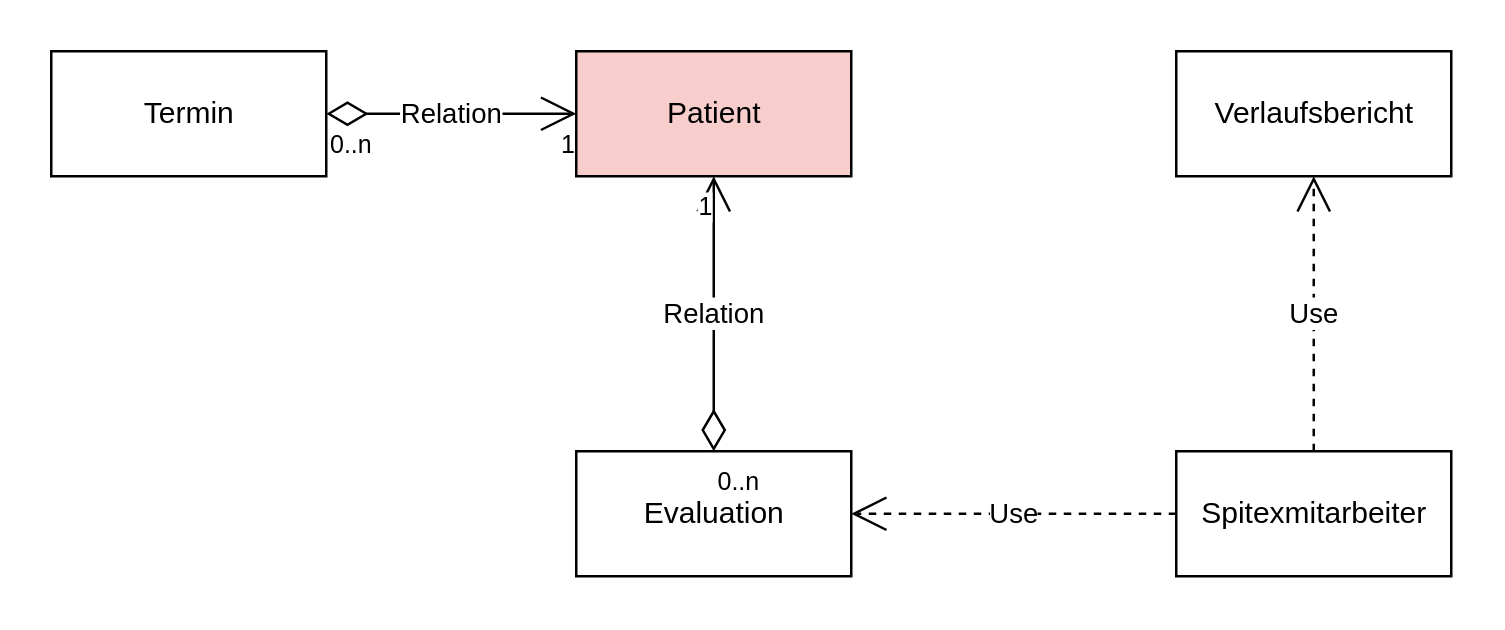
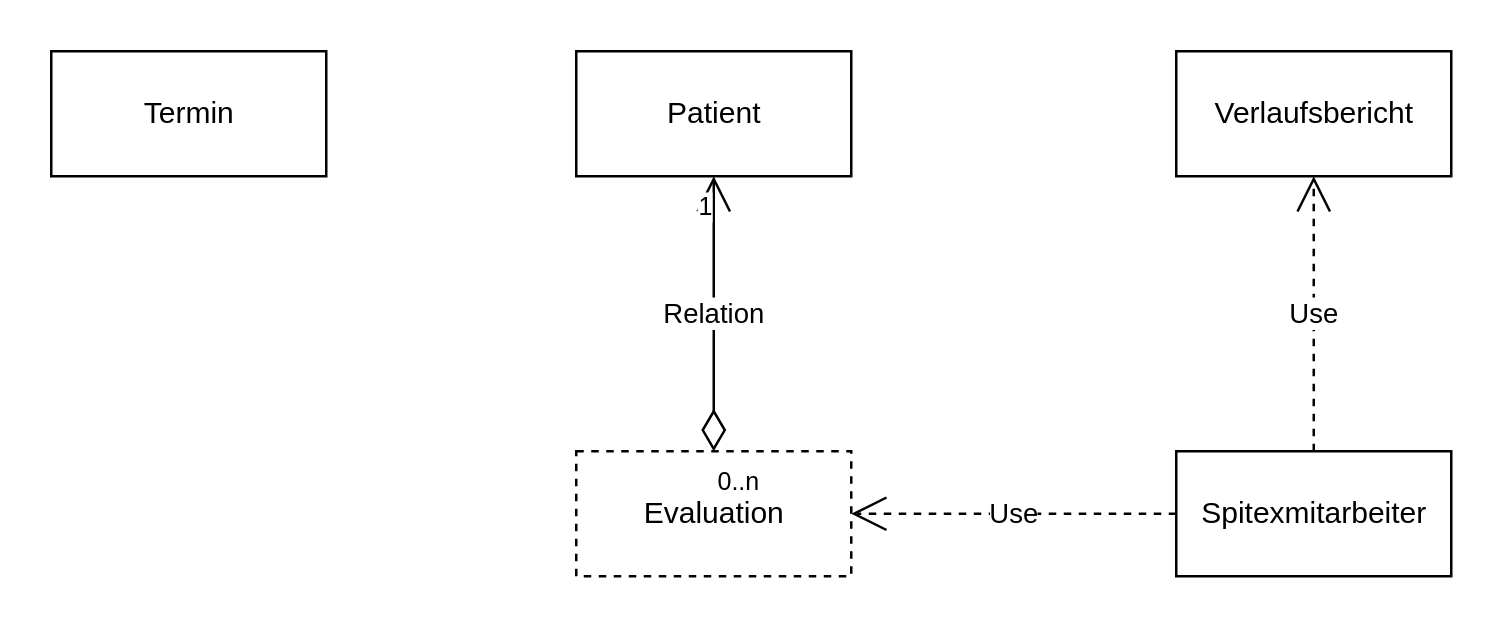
- <mxCell id="12" value="Relation" style="endArrow=open;html=1;endSize=12;startArrow=diamondThin;startSize=14;startFill=0;edgeStyle=orthogonalEdgeStyle;entryX=0;entryY=0.5;entryDx=0;entryDy=0;exitX=1;exitY=0.5;exitDx=0;exitDy=0;" edge="1" parent="1" source="11" target="2"><mxGeometry relative="1" as="geometry"><mxPoint x="295" y="190" as="sourcePoint" /><mxPoint x="295" y="80" as="targetPoint" /></mxGeometry></mxCell>
- <mxCell id="13" value="0..n" style="resizable=0;html=1;align=left;verticalAlign=top;labelBackgroundColor=#ffffff;fontSize=10;" connectable="0" vertex="1" parent="12"><mxGeometry x="-1" relative="1" as="geometry" /></mxCell>
- <mxCell id="14" value="1" style="resizable=0;html=1;align=right;verticalAlign=top;labelBackgroundColor=#ffffff;fontSize=10;" connectable="0" vertex="1" parent="12"><mxGeometry x="1" relative="1" as="geometry" /></mxCell>
- <mxCell id="2" value="Patient" style="html=1;fillColor=#f8cecc;" vertex="1" parent="1"><mxGeometry x="230" y="20" width="110" height="50" as="geometry" /></mxCell>
+ <mxCell id="2" value="Patient" style="html=1;" vertex="1" parent="1"><mxGeometry x="230" y="20" width="110" height="50" as="geometry" /></mxCell>
- <mxCell id="5" value="Evaluation" style="html=1;" vertex="1" parent="1"><mxGeometry x="230" y="180" width="110" height="50" as="geometry" /></mxCell>
+ <mxCell id="5" value="Evaluation" style="html=1;dashed=1;" vertex="1" parent="1"><mxGeometry x="230" y="180" width="110" height="50" as="geometry" /></mxCell>
